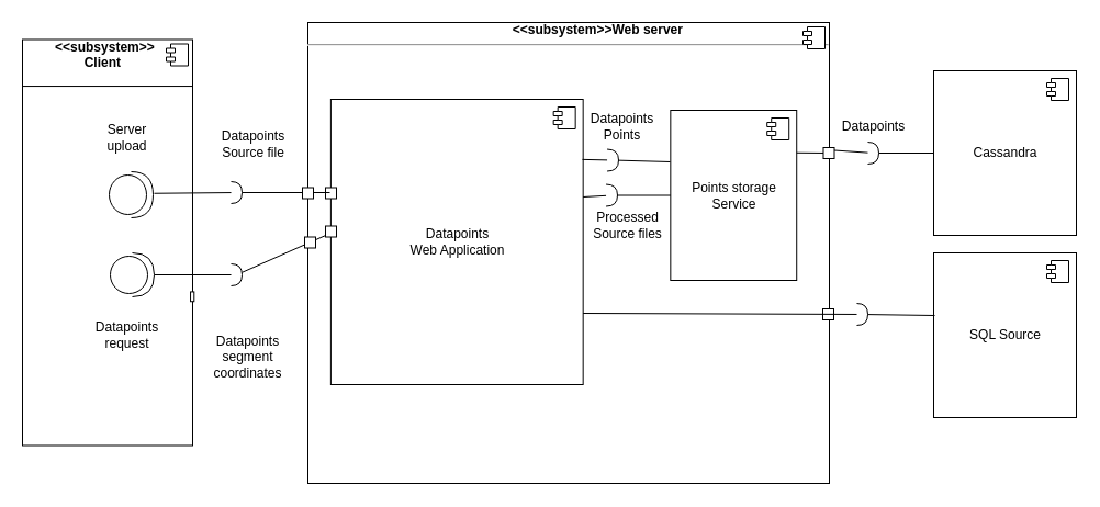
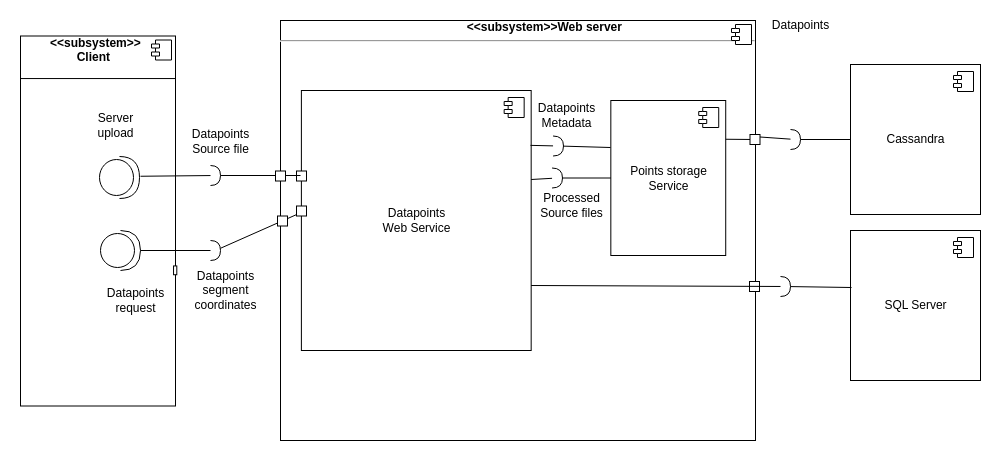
- <mxCell id="16" value="&lt;div&gt;Datapoints&lt;/div&gt;&lt;div&gt;Points&lt;br&gt;&lt;/div&gt;" style="text;html=1;align=center;verticalAlign=middle;resizable=0;points=[];;autosize=1;" parent="5" vertex="1"><mxGeometry x="250.5" y="80" width="70" height="30" as="geometry" /></mxCell>
+ <mxCell id="16" value="&lt;div&gt;Datapoints&lt;/div&gt;&lt;div&gt;Metadata&lt;br&gt;&lt;/div&gt;" style="text;html=1;align=center;verticalAlign=middle;resizable=0;points=[];;autosize=1;" parent="5" vertex="1"><mxGeometry x="250.5" y="80" width="70" height="30" as="geometry" /></mxCell>
- <mxCell id="35" value="Datapoints" style="text;html=1;align=center;verticalAlign=middle;resizable=0;points=[];;autosize=1;" parent="1" vertex="1"><mxGeometry x="760" y="105" width="70" height="20" as="geometry" /></mxCell>
+ <mxCell id="35" value="Datapoints" style="text;html=1;align=center;verticalAlign=middle;resizable=0;points=[];;autosize=1;" parent="1" vertex="1"><mxGeometry x="765" y="15" width="70" height="20" as="geometry" /></mxCell>
- <mxCell id="30" value="&lt;div&gt;Datapoints&lt;/div&gt;&lt;div&gt;Source file&lt;br&gt;&lt;/div&gt;" style="text;html=1;align=center;verticalAlign=middle;resizable=0;points=[];;autosize=1;" parent="1" vertex="1"><mxGeometry x="195" y="116" width="70" height="30" as="geometry" /></mxCell>
+ <mxCell id="30" value="&lt;div&gt;Datapoints&lt;/div&gt;&lt;div&gt;Source file&lt;br&gt;&lt;/div&gt;" style="text;html=1;align=center;verticalAlign=middle;resizable=0;points=[];;autosize=1;" parent="1" vertex="1"><mxGeometry x="185" y="126" width="70" height="30" as="geometry" /></mxCell>
- <mxCell id="9" value="Datapoints&lt;br&gt;&lt;div&gt;Web Application&lt;/div&gt;" style="html=1;" parent="5" vertex="1"><mxGeometry x="20.889" y="70" width="229.778" height="260" as="geometry" /></mxCell>
+ <mxCell id="9" value="Datapoints&lt;br&gt;&lt;div&gt;Web Service&lt;/div&gt;" style="html=1;" parent="5" vertex="1"><mxGeometry x="20.889" y="70" width="229.778" height="260" as="geometry" /></mxCell>
- <mxCell id="25" value="&lt;div&gt;Datapoints &lt;br&gt;&lt;/div&gt;&lt;div&gt;request&lt;br&gt;&lt;/div&gt;" style="text;html=1;align=center;verticalAlign=middle;resizable=0;points=[];;autosize=1;" parent="1" vertex="1"><mxGeometry x="80" y="290" width="70" height="30" as="geometry" /></mxCell>
+ <mxCell id="25" value="&lt;div&gt;Datapoints &lt;br&gt;&lt;/div&gt;&lt;div&gt;request&lt;br&gt;&lt;/div&gt;" style="text;html=1;align=center;verticalAlign=middle;resizable=0;points=[];;autosize=1;" parent="1" vertex="1"><mxGeometry x="100" y="285" width="70" height="30" as="geometry" /></mxCell>
- <mxCell id="20" value="SQL Source" style="html=1;" parent="1" vertex="1"><mxGeometry x="850" y="230" width="130" height="150" as="geometry" /></mxCell>
+ <mxCell id="20" value="SQL Server" style="html=1;" parent="1" vertex="1"><mxGeometry x="850" y="230" width="130" height="150" as="geometry" /></mxCell>
- <mxCell id="31" value="&lt;div&gt;Datapoints &lt;br&gt;&lt;/div&gt;&lt;div&gt;segment &lt;br&gt;&lt;/div&gt;&lt;div&gt;coordinates&lt;br&gt;&lt;/div&gt;" style="text;html=1;align=center;verticalAlign=middle;resizable=0;points=[];;autosize=1;" parent="1" vertex="1"><mxGeometry x="185" y="300" width="80" height="50" as="geometry" /></mxCell>
+ <mxCell id="31" value="&lt;div&gt;Datapoints &lt;br&gt;&lt;/div&gt;&lt;div&gt;segment &lt;br&gt;&lt;/div&gt;&lt;div&gt;coordinates&lt;br&gt;&lt;/div&gt;" style="text;html=1;align=center;verticalAlign=middle;resizable=0;points=[];;autosize=1;" parent="1" vertex="1"><mxGeometry x="185" y="265" width="80" height="50" as="geometry" /></mxCell>
